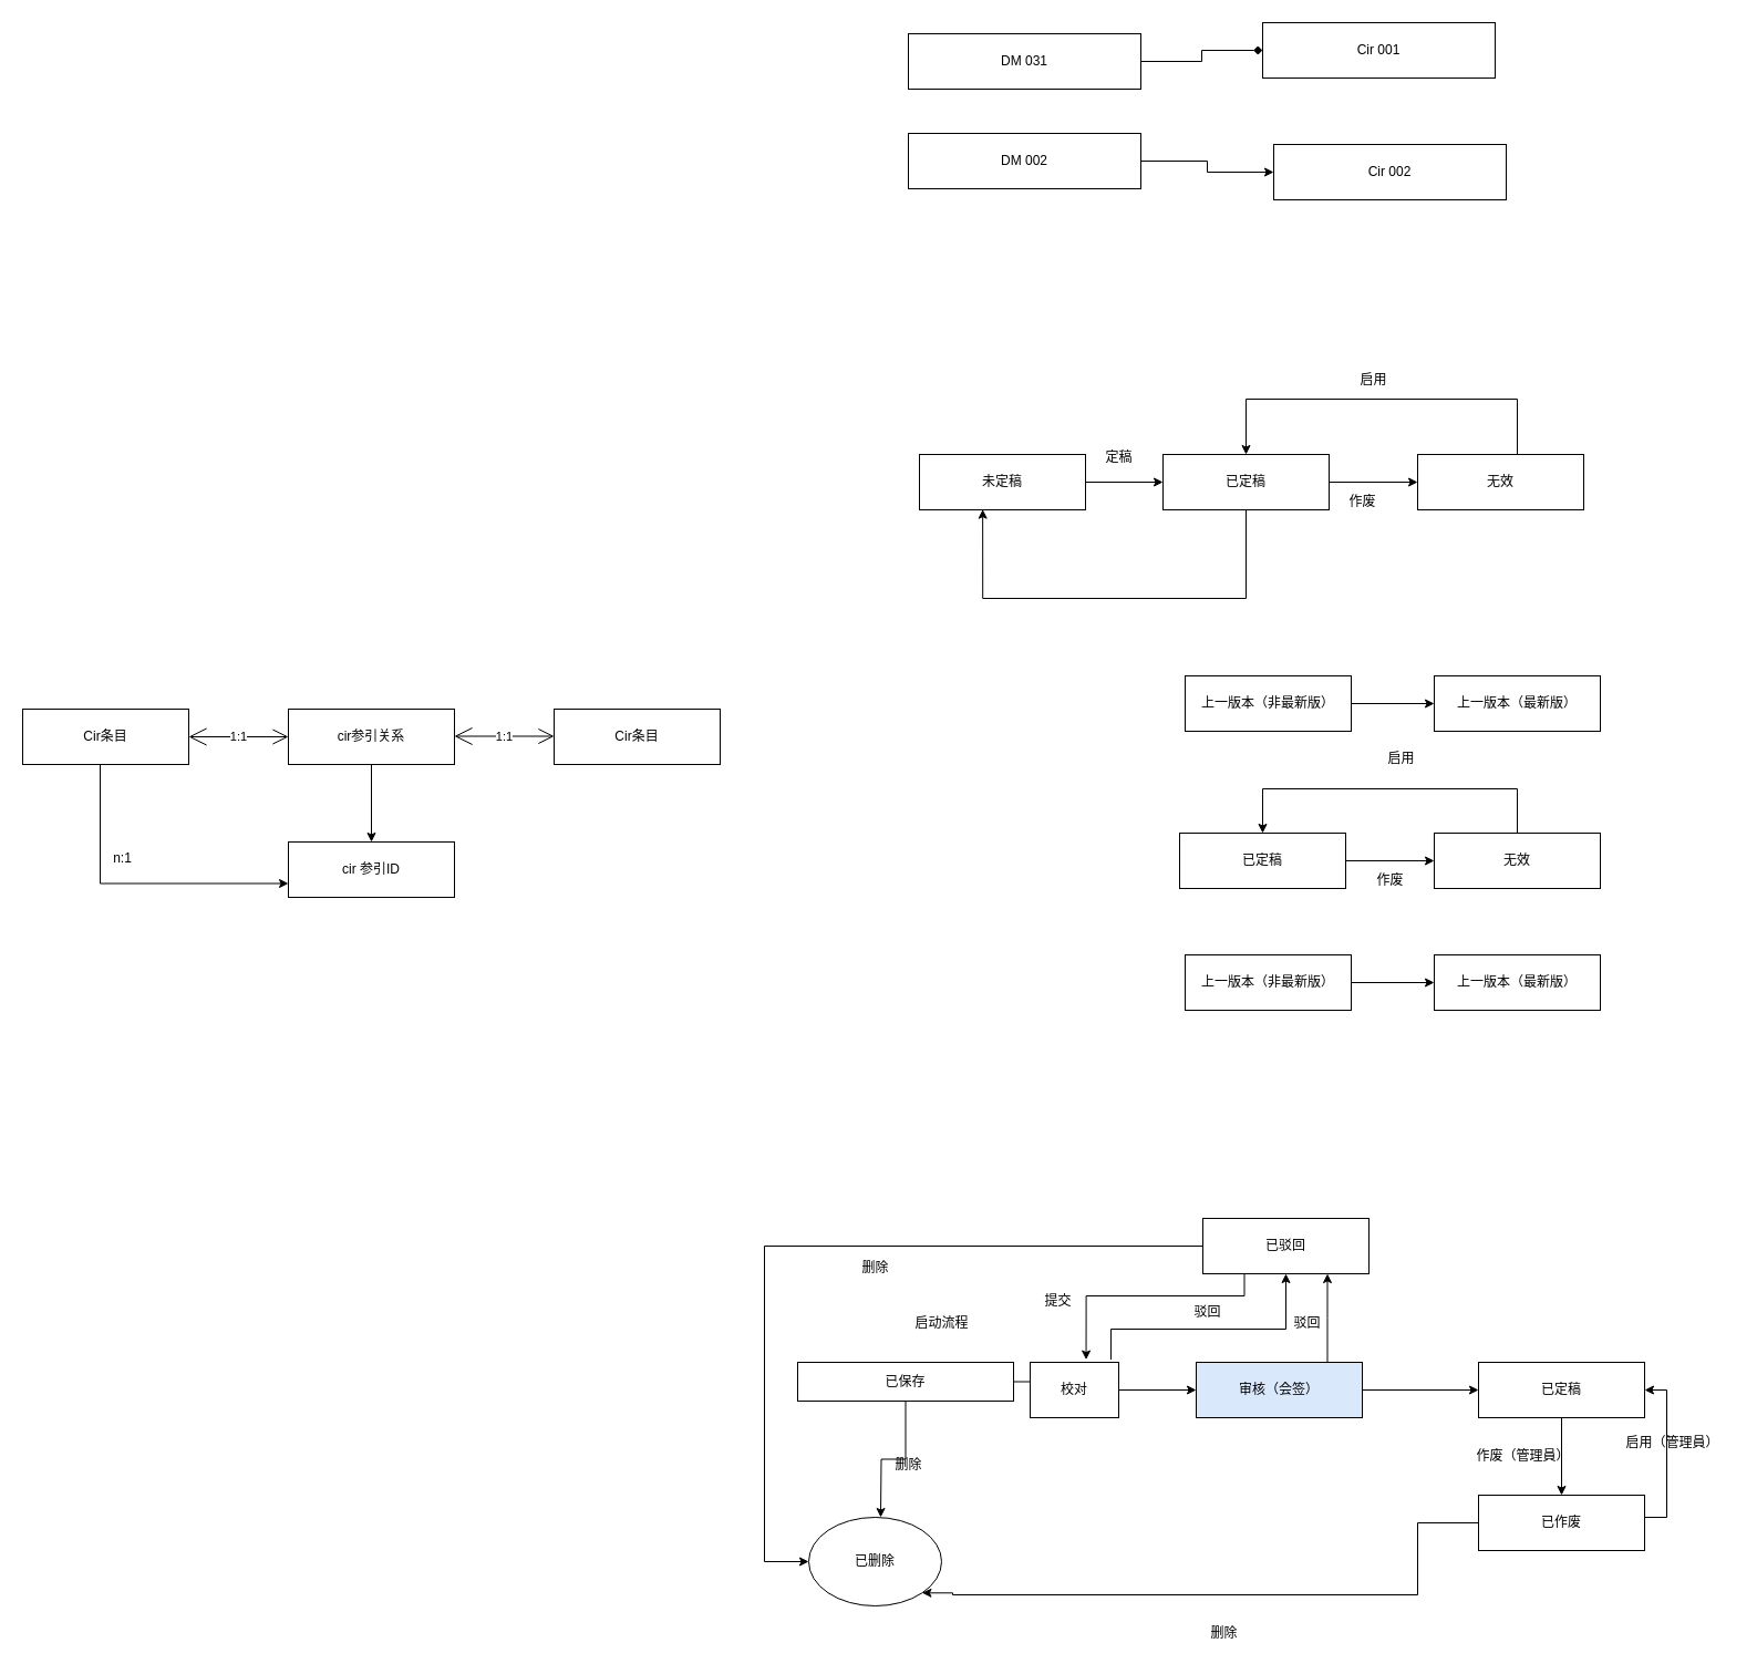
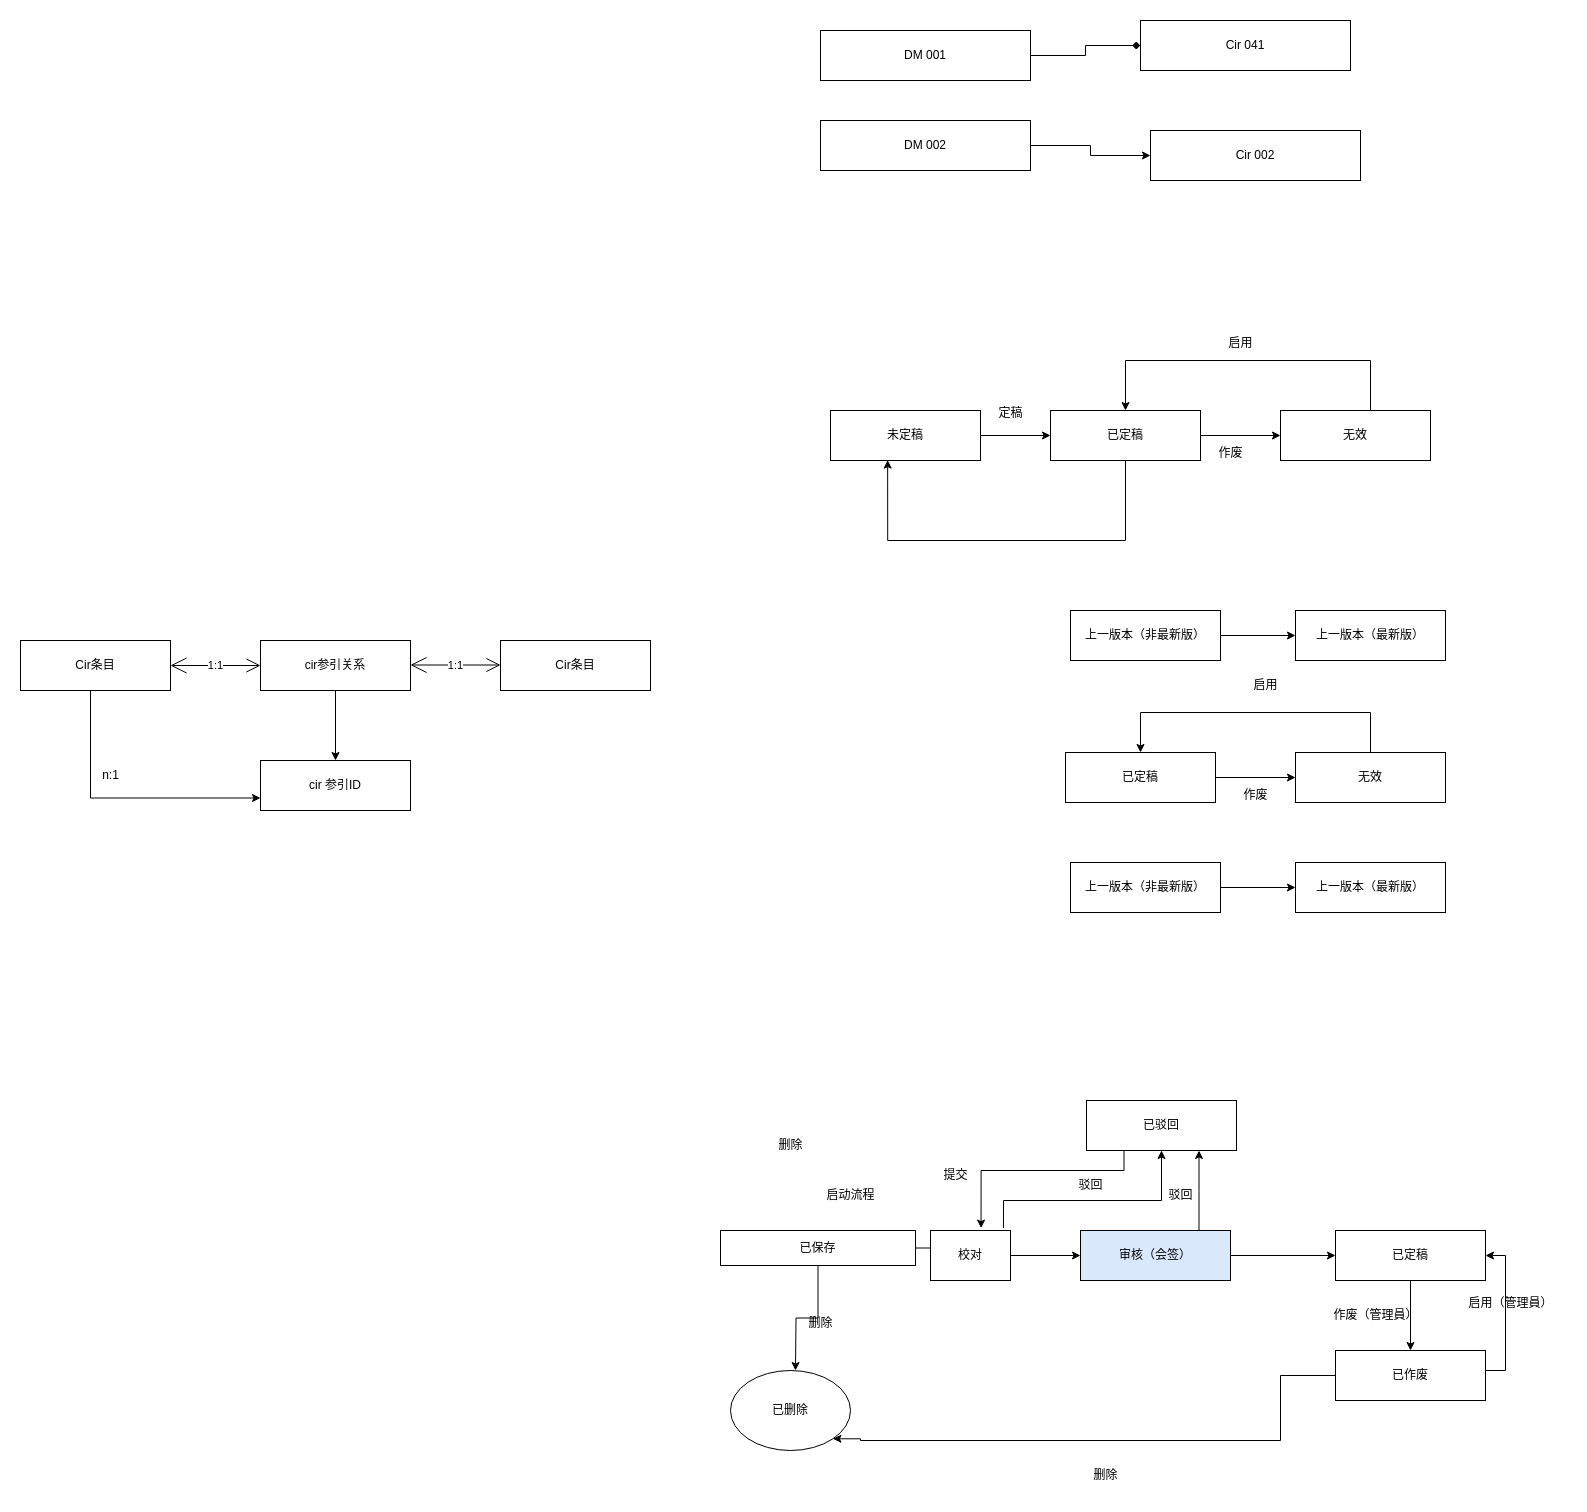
- <mxCell id="29" value="Cir 001" style="rounded=0;whiteSpace=wrap;html=1;" parent="1" vertex="1"><mxGeometry x="1140" y="20" width="210" height="50" as="geometry" /></mxCell>
+ <mxCell id="29" value="Cir 041" style="rounded=0;whiteSpace=wrap;html=1;" parent="1" vertex="1"><mxGeometry x="1140" y="20" width="210" height="50" as="geometry" /></mxCell>
- <mxCell id="3" value="DM 031" style="rounded=0;whiteSpace=wrap;html=1;" parent="1" vertex="1"><mxGeometry x="820" y="30" width="210" height="50" as="geometry" /></mxCell>
+ <mxCell id="3" value="DM 001" style="rounded=0;whiteSpace=wrap;html=1;" parent="1" vertex="1"><mxGeometry x="820" y="30" width="210" height="50" as="geometry" /></mxCell>
- <mxCell id="45" style="edgeStyle=orthogonalEdgeStyle;rounded=0;orthogonalLoop=1;jettySize=auto;html=1;entryX=0;entryY=0.5;entryDx=0;entryDy=0;" parent="1" source="46" target="42" edge="1"><mxGeometry relative="1" as="geometry"><Array as="points"><mxPoint y="1125" x="690" /><mxPoint y="1410" x="690" /></Array></mxGeometry></mxCell>
